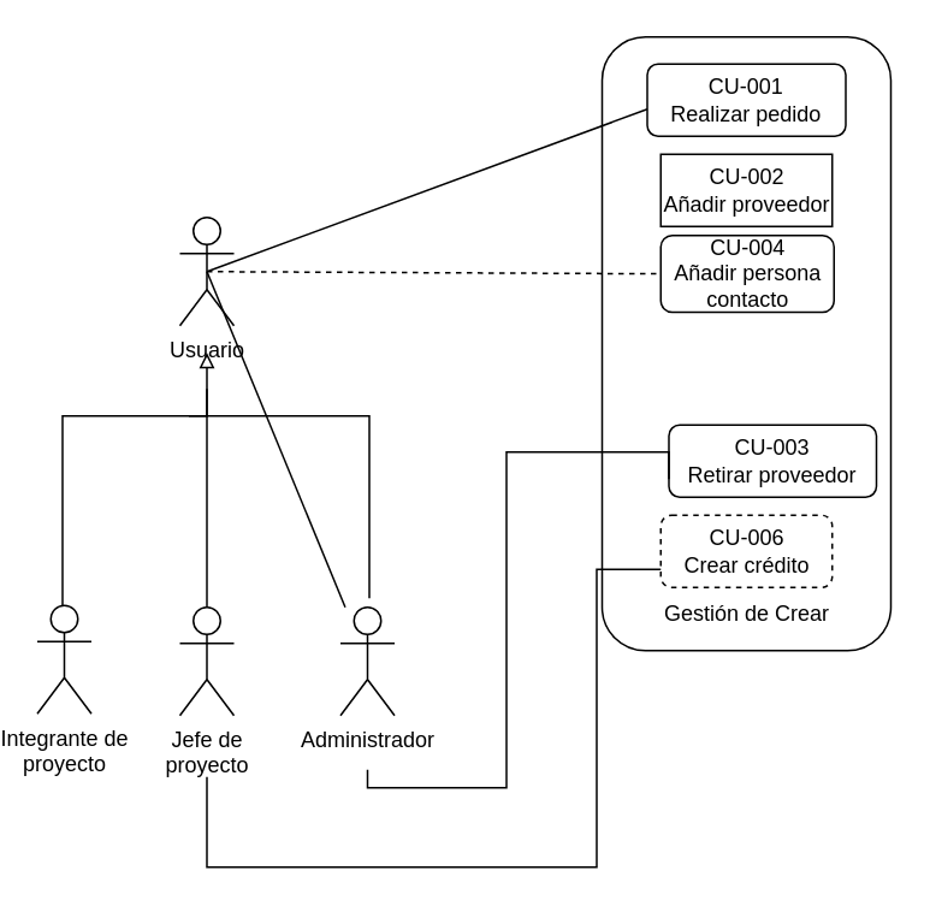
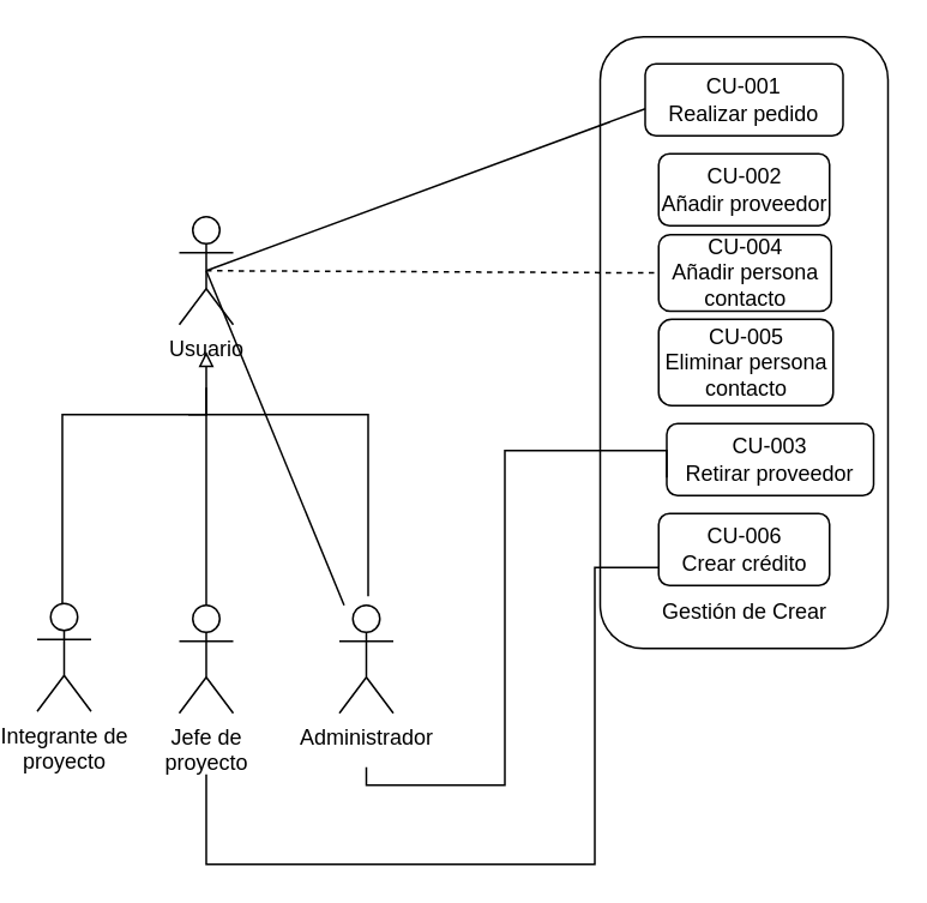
- <mxCell id="4" value="CU-002&lt;br&gt;Añadir proveedor" style="whiteSpace=wrap;html=1;rounded=0;" vertex="1" parent="1"><mxGeometry x="365.5" y="85" width="95" height="40" as="geometry" /></mxCell>
+ <mxCell id="4" value="CU-002&lt;br&gt;Añadir proveedor" style="rounded=1;whiteSpace=wrap;html=1;" vertex="1" parent="1"><mxGeometry x="365.5" y="85" width="95" height="40" as="geometry" /></mxCell>
+ <mxCell id="16" value="CU-005&lt;br&gt;Eliminar persona contacto" style="rounded=1;whiteSpace=wrap;html=1;" vertex="1" parent="1"><mxGeometry x="365.5" y="177" width="97" height="48" as="geometry" /></mxCell>
- <mxCell id="7" value="CU-006&lt;br&gt;Crear crédito" style="rounded=1;whiteSpace=wrap;html=1;dashed=1;" vertex="1" parent="1"><mxGeometry x="365.5" y="285" width="95" height="40" as="geometry" /></mxCell>
+ <mxCell id="7" value="CU-006&lt;br&gt;Crear crédito" style="rounded=1;whiteSpace=wrap;html=1;" vertex="1" parent="1"><mxGeometry x="365.5" y="285" width="95" height="40" as="geometry" /></mxCell>
